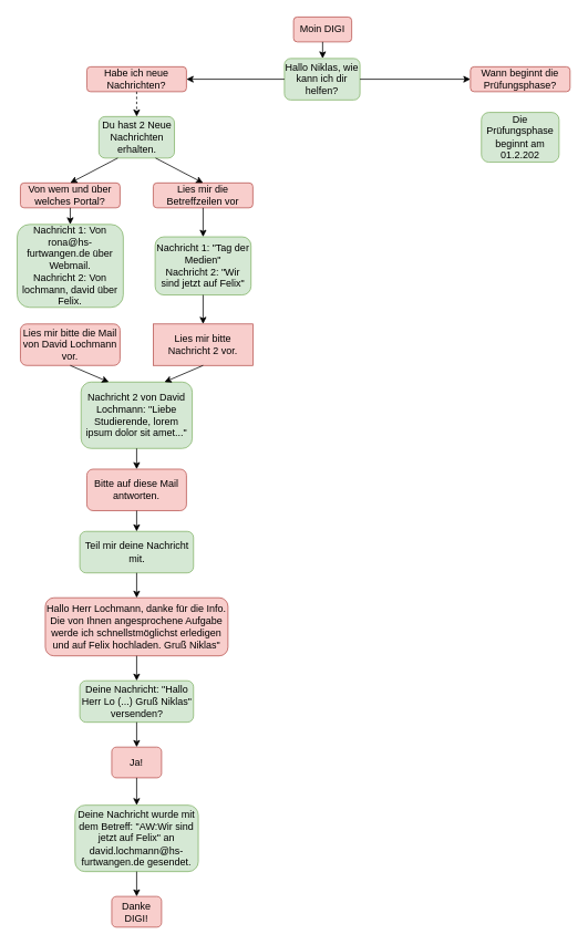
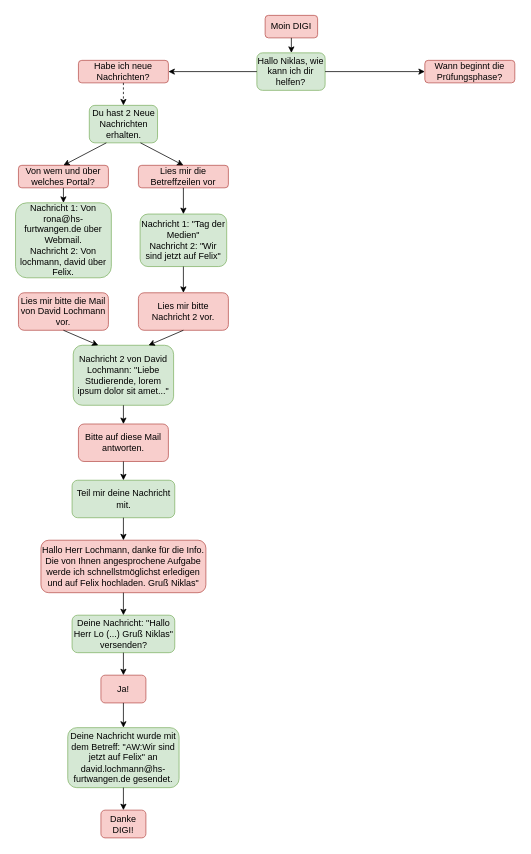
- <mxCell id="9" value="Die Prüfungsphase beginnt am 01.2.202" style="rounded=1;whiteSpace=wrap;html=1;fillColor=#d5e8d4;strokeColor=#82b366;" vertex="1" parent="1"><mxGeometry x="579.25" y="135" width="93.5" height="60" as="geometry" /></mxCell>
- <mxCell id="13" value="Lies mir bitte Nachricht 2 vor." style="whiteSpace=wrap;html=1;fillColor=#f8cecc;strokeColor=#b85450;rounded=0;" vertex="1" parent="1"><mxGeometry x="184.01" y="390" width="119.99" height="50" as="geometry" /></mxCell>
+ <mxCell id="13" value="Lies mir bitte Nachricht 2 vor." style="rounded=1;whiteSpace=wrap;html=1;fillColor=#f8cecc;strokeColor=#b85450;" vertex="1" parent="1"><mxGeometry x="184.01" y="390" width="119.99" height="50" as="geometry" /></mxCell>
